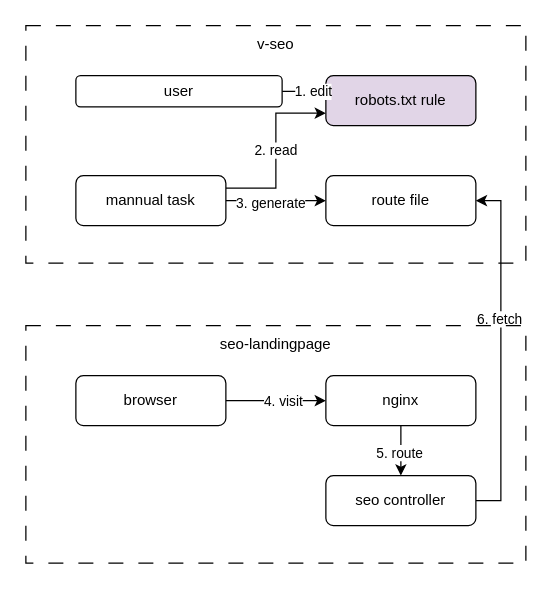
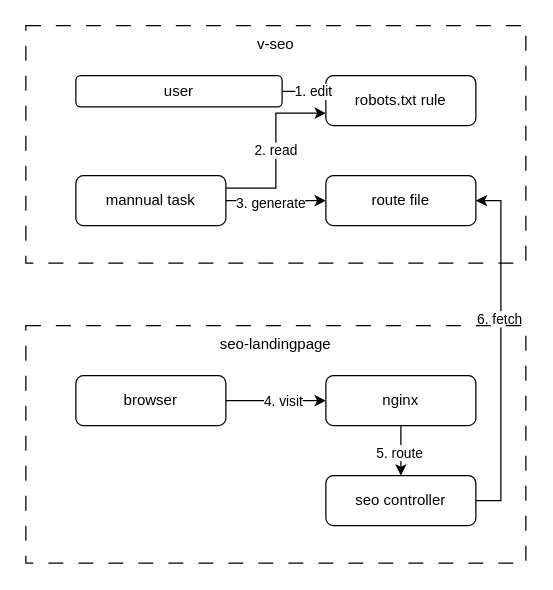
- <mxCell id="7" value="robots.txt rule" style="rounded=1;whiteSpace=wrap;html=1;fillColor=#e1d5e7;" vertex="1" parent="1"><mxGeometry x="260" y="60" width="120" height="40" as="geometry" /></mxCell>
+ <mxCell id="7" value="robots.txt rule" style="rounded=1;whiteSpace=wrap;html=1;" vertex="1" parent="1"><mxGeometry x="260" y="60" width="120" height="40" as="geometry" /></mxCell>
